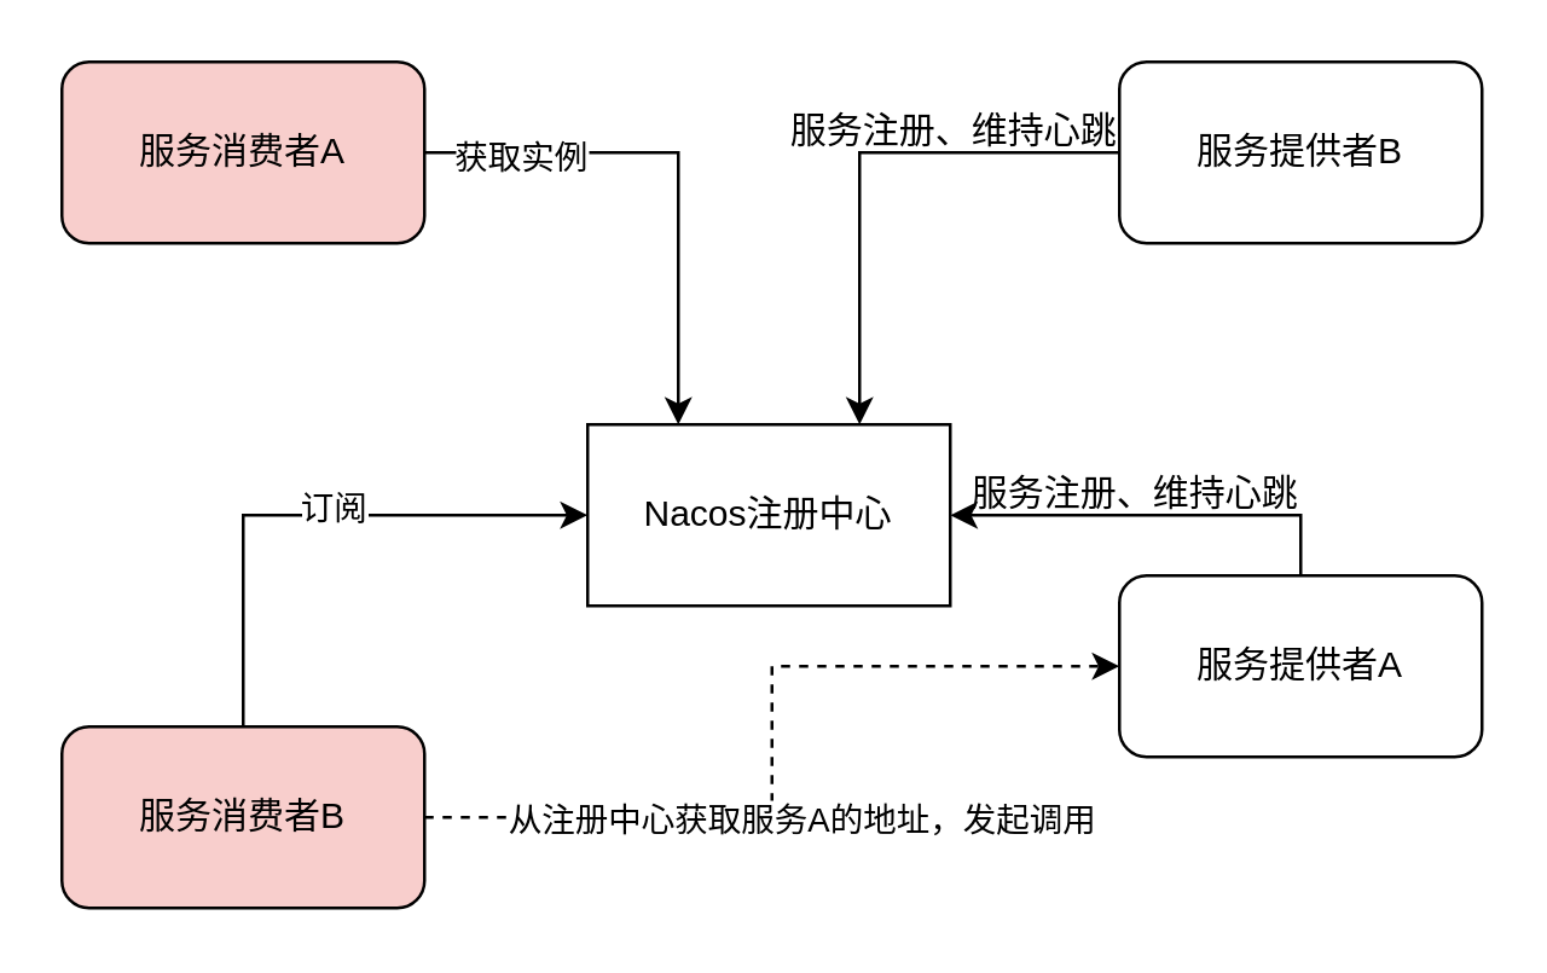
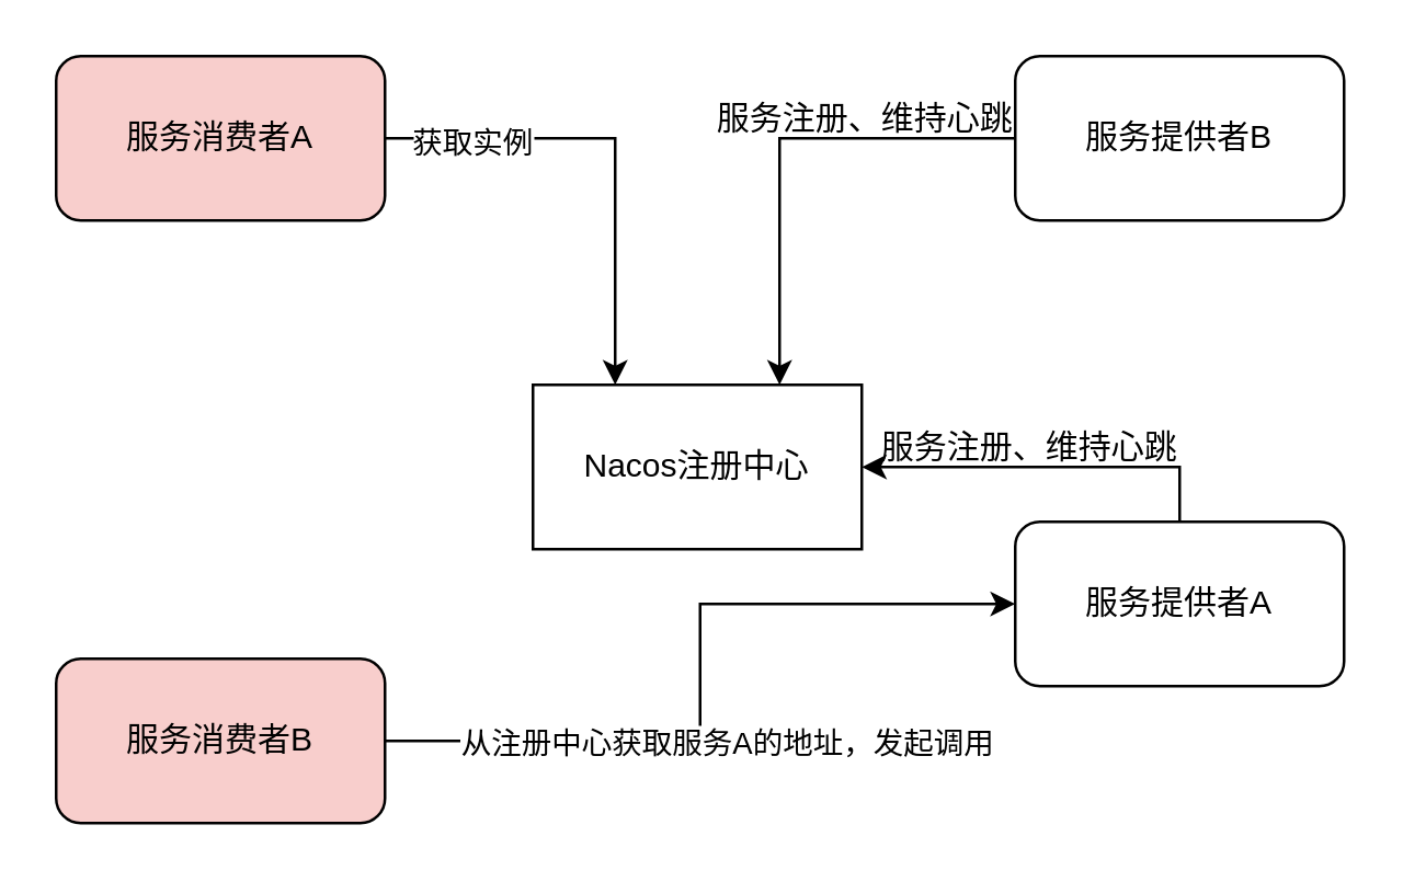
- <mxCell id="4" style="edgeStyle=orthogonalEdgeStyle;rounded=0;orthogonalLoop=1;jettySize=auto;html=1;exitX=0.5;exitY=0;exitDx=0;exitDy=0;entryX=0;entryY=0.5;entryDx=0;entryDy=0;" edge="1" parent="1" source="8" target="14"><mxGeometry relative="1" as="geometry" /></mxCell>
- <mxCell id="5" value="订阅" style="edgeLabel;html=1;align=center;verticalAlign=middle;resizable=0;points=[];" vertex="1" connectable="0" parent="4"><mxGeometry x="0.072" y="3" relative="1" as="geometry"><mxPoint as="offset" /></mxGeometry></mxCell>
- <mxCell id="6" style="edgeStyle=orthogonalEdgeStyle;rounded=0;orthogonalLoop=1;jettySize=auto;html=1;exitX=1;exitY=0.5;exitDx=0;exitDy=0;entryX=0;entryY=0.5;entryDx=0;entryDy=0;dashed=1;" edge="1" parent="1" source="8" target="3"><mxGeometry relative="1" as="geometry" /></mxCell>
+ <mxCell id="6" style="edgeStyle=orthogonalEdgeStyle;rounded=0;orthogonalLoop=1;jettySize=auto;html=1;exitX=1;exitY=0.5;exitDx=0;exitDy=0;entryX=0;entryY=0.5;entryDx=0;entryDy=0;" edge="1" parent="1" source="8" target="3"><mxGeometry relative="1" as="geometry" /></mxCell>
